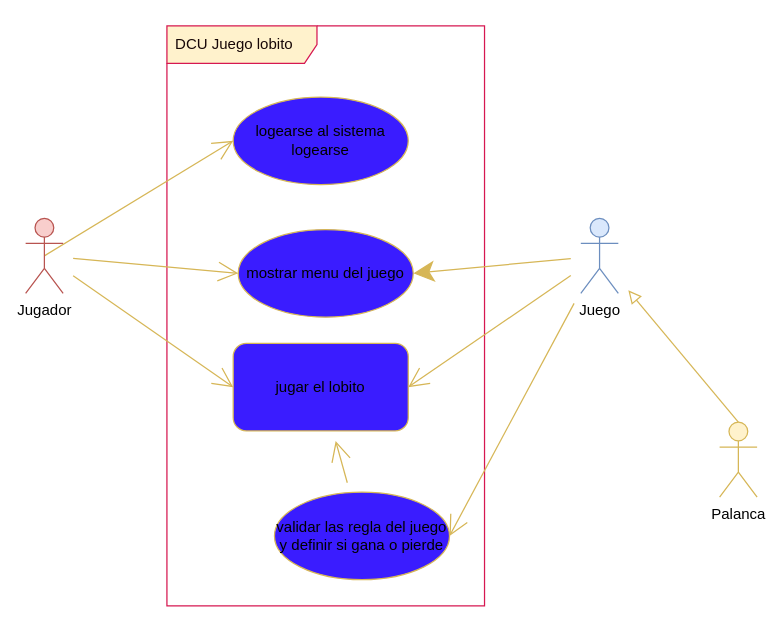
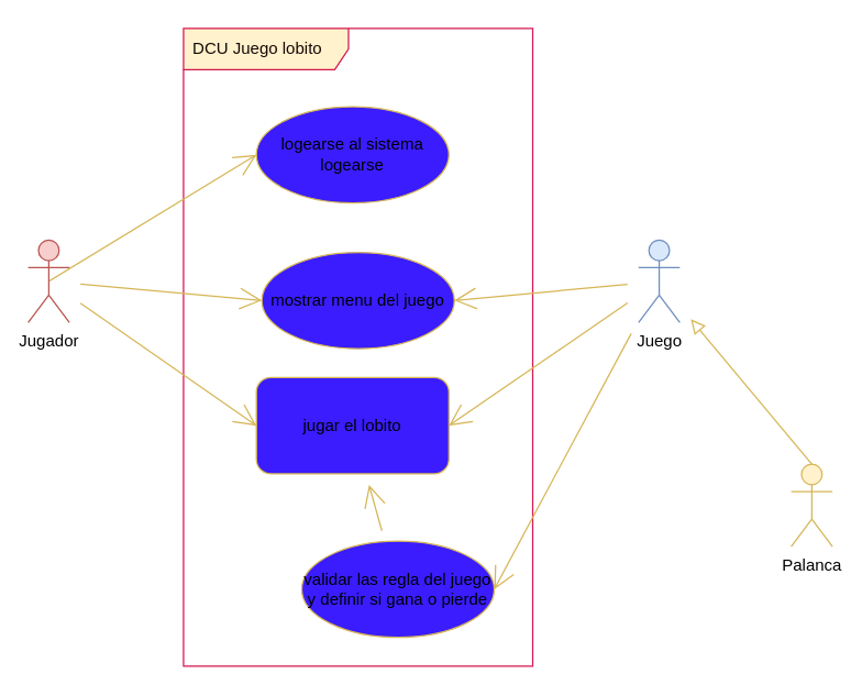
- <mxCell id="8" style="edgeStyle=none;curved=1;rounded=0;orthogonalLoop=1;jettySize=auto;html=1;entryX=1;entryY=0.5;entryDx=0;entryDy=0;endArrow=classic;startSize=14;endSize=14;sourcePerimeterSpacing=8;targetPerimeterSpacing=8;fillColor=#fff2cc;strokeColor=#d6b656;" parent="1" source="10" target="15" edge="1"><mxGeometry relative="1" as="geometry" /></mxCell>
+ <mxCell id="8" style="edgeStyle=none;curved=1;rounded=0;orthogonalLoop=1;jettySize=auto;html=1;entryX=1;entryY=0.5;entryDx=0;entryDy=0;endArrow=open;startSize=14;endSize=14;sourcePerimeterSpacing=8;targetPerimeterSpacing=8;fillColor=#fff2cc;strokeColor=#d6b656;" parent="1" source="10" target="15" edge="1"><mxGeometry relative="1" as="geometry" /></mxCell>
